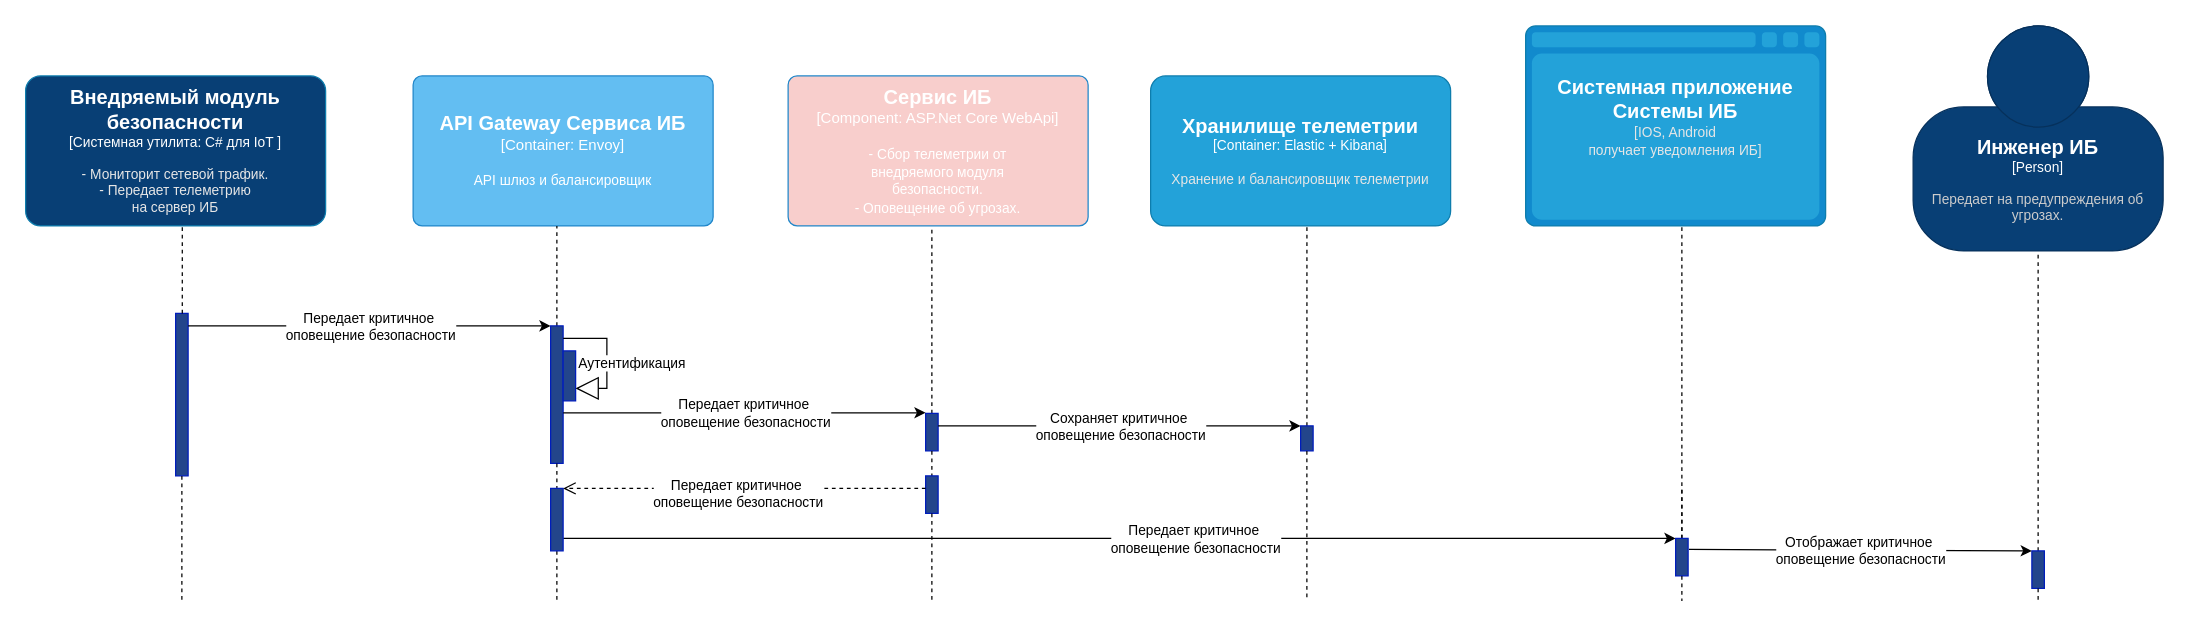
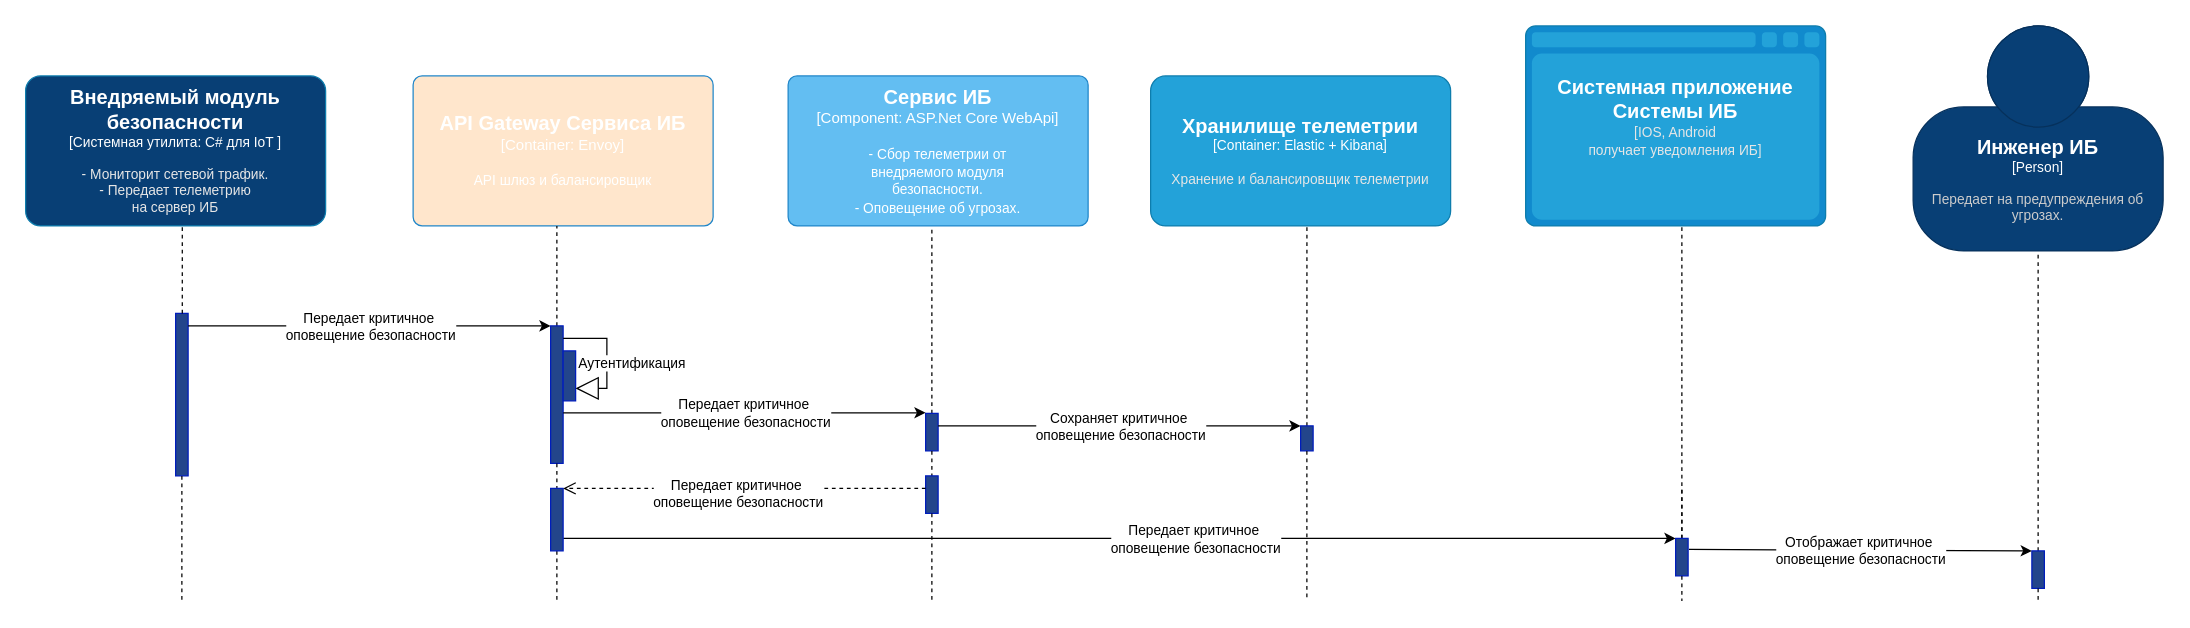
- <mxCell id="4" value="&lt;font style=&quot;font-size: 16px&quot;&gt;&lt;b&gt;API Gateway Cервиса ИБ&lt;/b&gt;&lt;/font&gt;&lt;div&gt;[Container: Envoy]&lt;/div&gt;&lt;br&gt;&lt;div&gt;&lt;font style=&quot;font-size: 11px&quot;&gt;API шлюз и балансировщик&lt;/font&gt;&lt;/div&gt;" style="rounded=1;whiteSpace=wrap;html=1;labelBackgroundColor=none;fillColor=#63BEF2;fontColor=#ffffff;align=center;arcSize=6;strokeColor=#2086C9;metaEdit=1;resizable=0;points=[[0.25,0,0],[0.5,0,0],[0.75,0,0],[1,0.25,0],[1,0.5,0],[1,0.75,0],[0.75,1,0],[0.5,1,0],[0.25,1,0],[0,0.75,0],[0,0.5,0],[0,0.25,0]];" vertex="1" parent="1"><mxGeometry x="330" y="60" width="240" height="120" as="geometry" /></mxCell>
+ <mxCell id="4" value="&lt;font style=&quot;font-size: 16px&quot;&gt;&lt;b&gt;API Gateway Cервиса ИБ&lt;/b&gt;&lt;/font&gt;&lt;div&gt;[Container: Envoy]&lt;/div&gt;&lt;br&gt;&lt;div&gt;&lt;font style=&quot;font-size: 11px&quot;&gt;API шлюз и балансировщик&lt;/font&gt;&lt;/div&gt;" style="rounded=1;whiteSpace=wrap;html=1;labelBackgroundColor=none;fillColor=#ffe6cc;fontColor=#ffffff;align=center;arcSize=6;strokeColor=#2086C9;metaEdit=1;resizable=0;points=[[0.25,0,0],[0.5,0,0],[0.75,0,0],[1,0.25,0],[1,0.5,0],[1,0.75,0],[0.75,1,0],[0.5,1,0],[0.25,1,0],[0,0.75,0],[0,0.5,0],[0,0.25,0]];" vertex="1" parent="1"><mxGeometry x="330" y="60" width="240" height="120" as="geometry" /></mxCell>
- <mxCell id="6" value="&lt;font style=&quot;font-size: 16px&quot;&gt;&lt;b&gt;Сервис ИБ&lt;/b&gt;&lt;/font&gt;&lt;div&gt;[Component: ASP.Net Core WebApi]&lt;/div&gt;&lt;br&gt;&lt;div&gt;&lt;font style=&quot;font-size: 11px&quot;&gt;- Cбор телеметрии от&#10;внедряемого модуля&#10;безопасности.&#10;- Оповещение об угрозах.&lt;/font&gt;&lt;/div&gt;" style="rounded=1;whiteSpace=wrap;html=1;labelBackgroundColor=none;fillColor=#f8cecc;fontColor=#ffffff;align=center;arcSize=6;strokeColor=#2086C9;metaEdit=1;resizable=0;points=[[0.25,0,0],[0.5,0,0],[0.75,0,0],[1,0.25,0],[1,0.5,0],[1,0.75,0],[0.75,1,0],[0.5,1,0],[0.25,1,0],[0,0.75,0],[0,0.5,0],[0,0.25,0]];" vertex="1" parent="1"><mxGeometry x="630" y="60" width="240" height="120" as="geometry" /></mxCell>
+ <mxCell id="6" value="&lt;font style=&quot;font-size: 16px&quot;&gt;&lt;b&gt;Сервис ИБ&lt;/b&gt;&lt;/font&gt;&lt;div&gt;[Component: ASP.Net Core WebApi]&lt;/div&gt;&lt;br&gt;&lt;div&gt;&lt;font style=&quot;font-size: 11px&quot;&gt;- Cбор телеметрии от&#10;внедряемого модуля&#10;безопасности.&#10;- Оповещение об угрозах.&lt;/font&gt;&lt;/div&gt;" style="rounded=1;whiteSpace=wrap;html=1;labelBackgroundColor=none;fillColor=#63BEF2;fontColor=#ffffff;align=center;arcSize=6;strokeColor=#2086C9;metaEdit=1;resizable=0;points=[[0.25,0,0],[0.5,0,0],[0.75,0,0],[1,0.25,0],[1,0.5,0],[1,0.75,0],[0.75,1,0],[0.5,1,0],[0.25,1,0],[0,0.75,0],[0,0.5,0],[0,0.25,0]];" vertex="1" parent="1"><mxGeometry x="630" y="60" width="240" height="120" as="geometry" /></mxCell>
